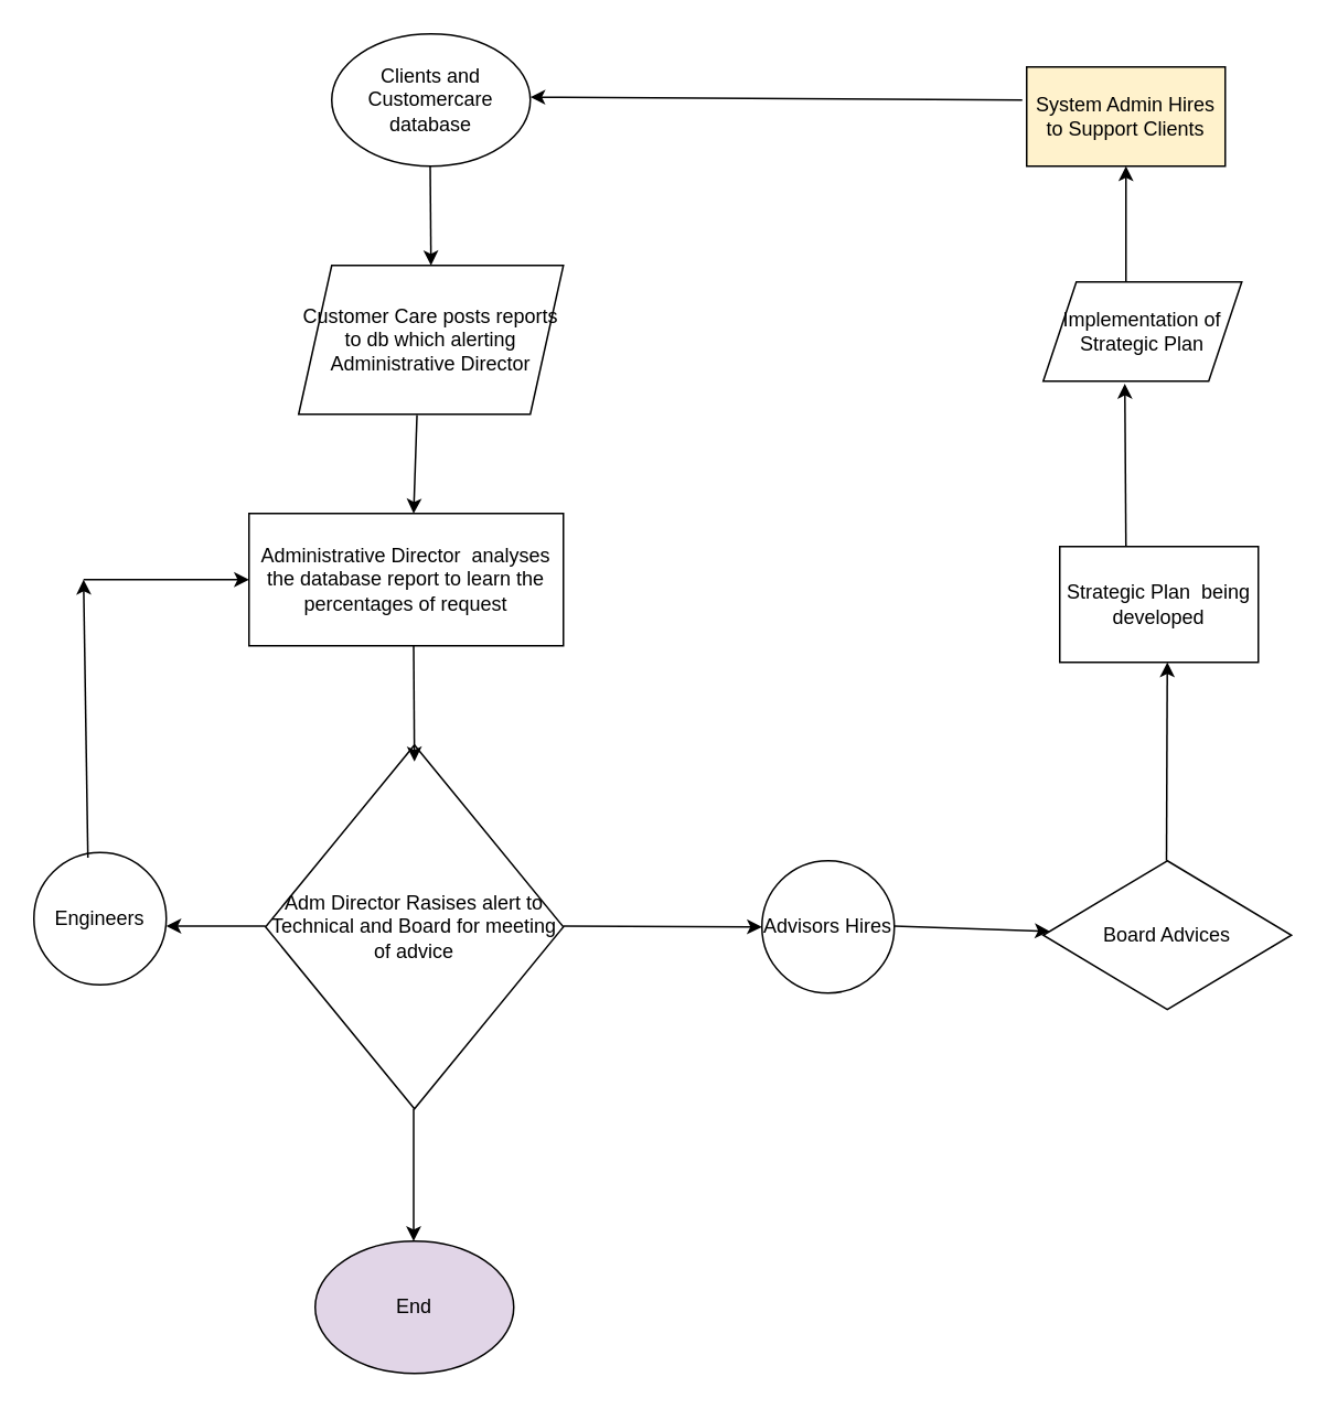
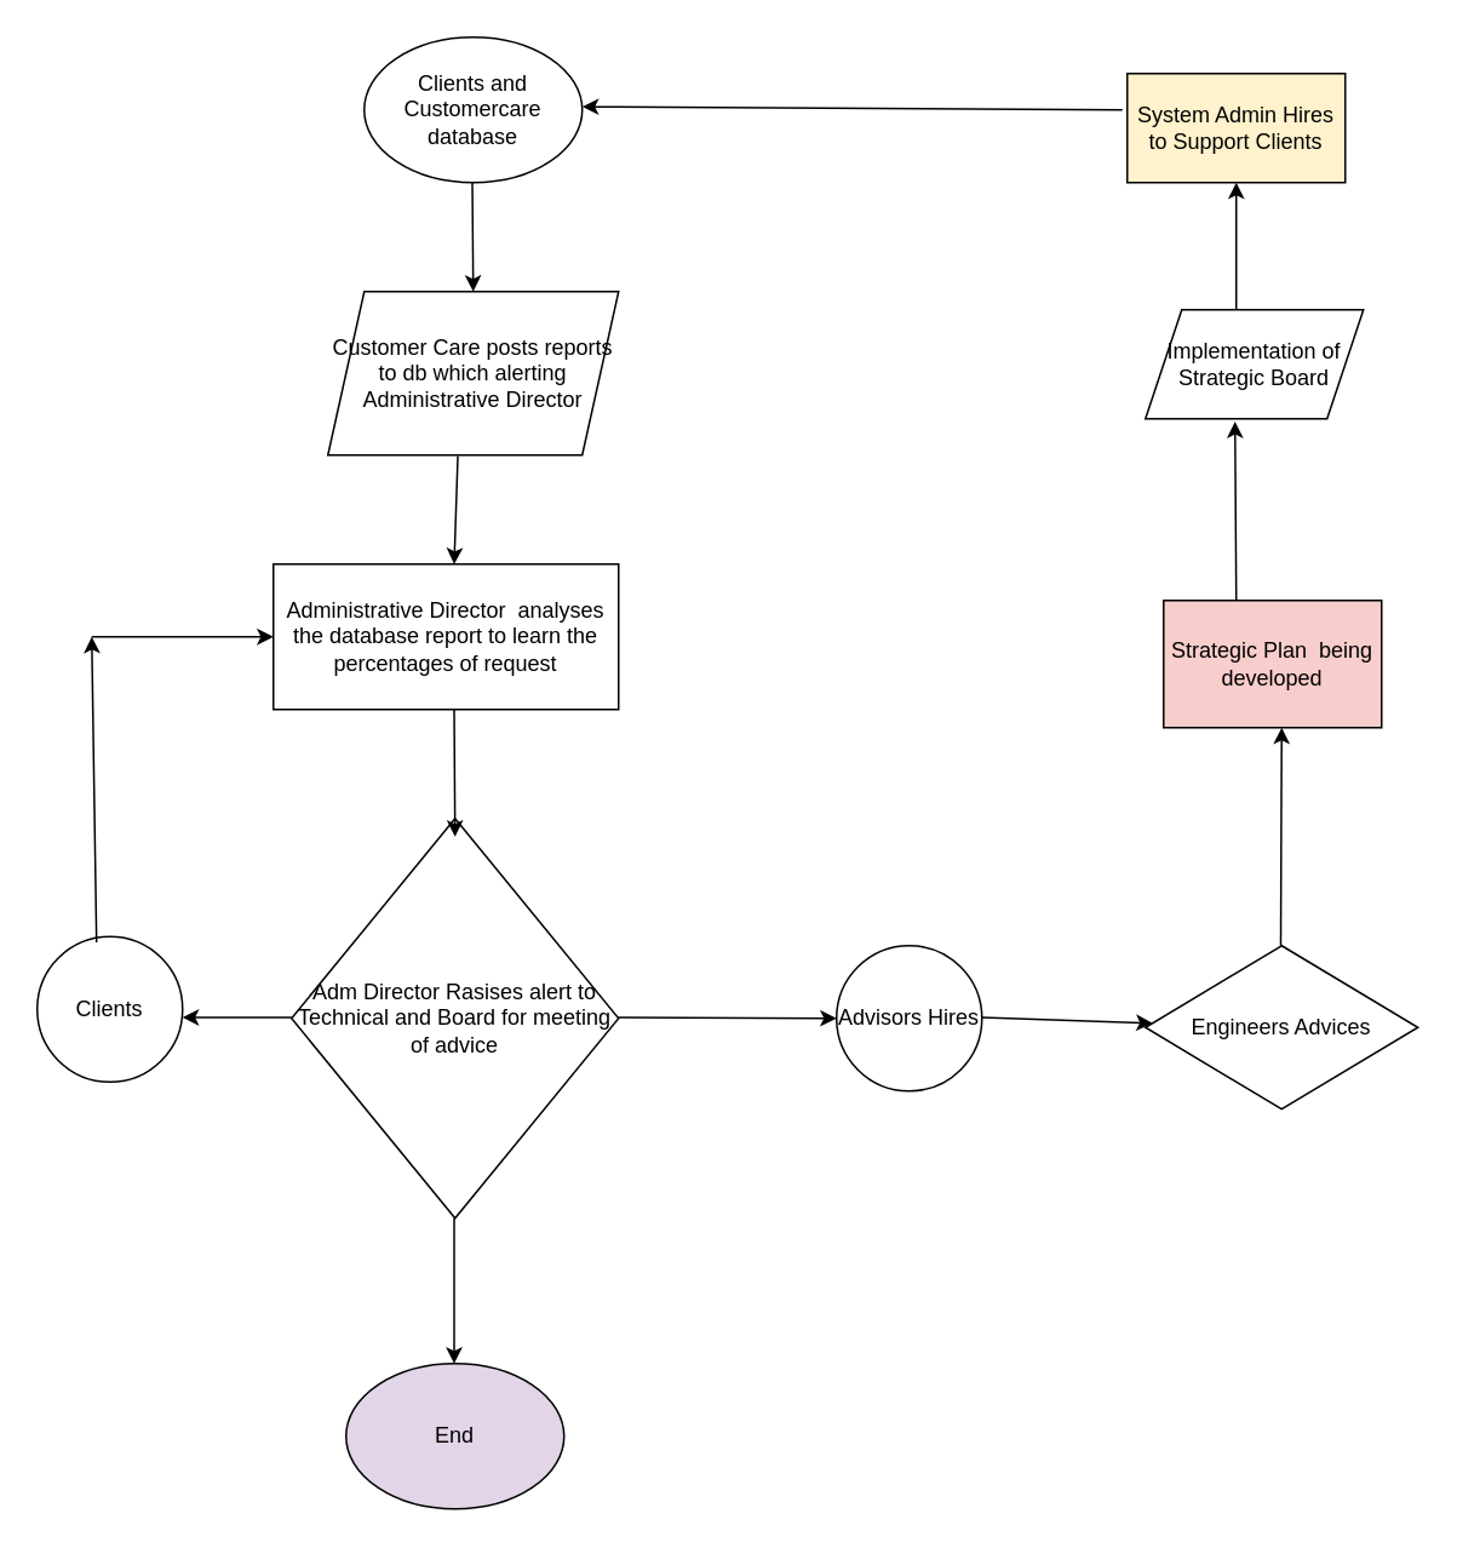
- <mxCell id="22" value="Implementation of Strategic Plan" style="shape=parallelogram;perimeter=parallelogramPerimeter;whiteSpace=wrap;html=1;fixedSize=1;" vertex="1" parent="1"><mxGeometry x="630" y="170" width="120" height="60" as="geometry" /></mxCell>
+ <mxCell id="22" value="Implementation of Strategic Board" style="shape=parallelogram;perimeter=parallelogramPerimeter;whiteSpace=wrap;html=1;fixedSize=1;" vertex="1" parent="1"><mxGeometry x="630" y="170" width="120" height="60" as="geometry" /></mxCell>
- <mxCell id="21" value="Strategic Plan&amp;nbsp; being developed" style="rounded=0;whiteSpace=wrap;html=1;" vertex="1" parent="1"><mxGeometry x="640" y="330" width="120" height="70" as="geometry" /></mxCell>
+ <mxCell id="21" value="Strategic Plan&amp;nbsp; being developed" style="rounded=0;whiteSpace=wrap;html=1;fillColor=#f8cecc;" vertex="1" parent="1"><mxGeometry x="640" y="330" width="120" height="70" as="geometry" /></mxCell>
- <mxCell id="9" value="Engineers" style="ellipse;whiteSpace=wrap;html=1;aspect=fixed;" vertex="1" parent="1"><mxGeometry x="20" y="515" width="80" height="80" as="geometry" /></mxCell>
+ <mxCell id="9" value="Clients" style="ellipse;whiteSpace=wrap;html=1;aspect=fixed;" vertex="1" parent="1"><mxGeometry x="20" y="515" width="80" height="80" as="geometry" /></mxCell>
- <mxCell id="19" value="Board Advices" style="rhombus;whiteSpace=wrap;html=1;" vertex="1" parent="1"><mxGeometry x="630" y="520" width="150" height="90" as="geometry" /></mxCell>
+ <mxCell id="19" value="Engineers Advices" style="rhombus;whiteSpace=wrap;html=1;" vertex="1" parent="1"><mxGeometry x="630" y="520" width="150" height="90" as="geometry" /></mxCell>
